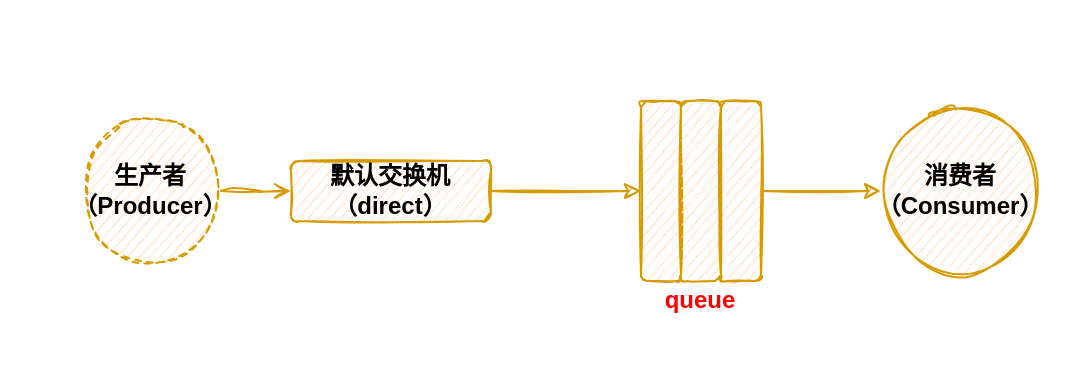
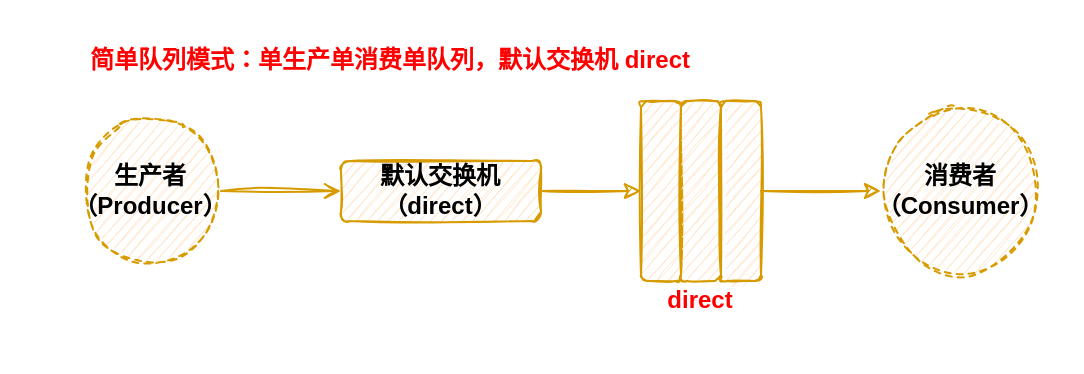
+ <mxCell id="11" value="简单队列模式：单生产单消费单队列，默认交换机 direct" style="text;html=1;strokeColor=none;fillColor=none;align=center;verticalAlign=middle;whiteSpace=wrap;rounded=0;fontStyle=1;fontColor=#FF0000;" vertex="1" parent="1"><mxGeometry x="20" y="20" width="350" height="20" as="geometry" /></mxCell>
- <mxCell id="5" value="默认交换机&lt;br&gt;（direct）" style="rounded=1;whiteSpace=wrap;html=1;sketch=1;fontStyle=1;fillColor=#ffe6cc;strokeColor=#d79b00;" vertex="1" parent="1"><mxGeometry x="145" y="80" width="100" height="30" as="geometry" /></mxCell>
+ <mxCell id="5" value="默认交换机&lt;br&gt;（direct）" style="rounded=1;whiteSpace=wrap;html=1;sketch=1;fontStyle=1;fillColor=#ffe6cc;strokeColor=#d79b00;" vertex="1" parent="1"><mxGeometry x="170" y="80" width="100" height="30" as="geometry" /></mxCell>
- <mxCell id="10" value="消费者&lt;br&gt;（Consumer）" style="ellipse;whiteSpace=wrap;html=1;aspect=fixed;sketch=1;fontStyle=1;fillColor=#ffe6cc;strokeColor=#d79b00;" vertex="1" parent="1"><mxGeometry x="440" y="55" width="80" height="80" as="geometry" /></mxCell>
+ <mxCell id="10" value="消费者&lt;br&gt;（Consumer）" style="ellipse;whiteSpace=wrap;html=1;aspect=fixed;sketch=1;fontStyle=1;fillColor=#ffe6cc;strokeColor=#d79b00;dashed=1;" vertex="1" parent="1"><mxGeometry x="440" y="55" width="80" height="80" as="geometry" /></mxCell>
- <mxCell id="12" value="queue" style="text;html=1;strokeColor=none;fillColor=none;align=center;verticalAlign=middle;whiteSpace=wrap;rounded=0;fontColor=#FF0000;fontStyle=1" vertex="1" parent="1"><mxGeometry x="320" y="135" width="60" height="30" as="geometry" /></mxCell>
+ <mxCell id="12" value="direct" style="text;html=1;strokeColor=none;fillColor=none;align=center;verticalAlign=middle;whiteSpace=wrap;rounded=0;fontColor=#FF0000;fontStyle=1" vertex="1" parent="1"><mxGeometry x="320" y="135" width="60" height="30" as="geometry" /></mxCell>
